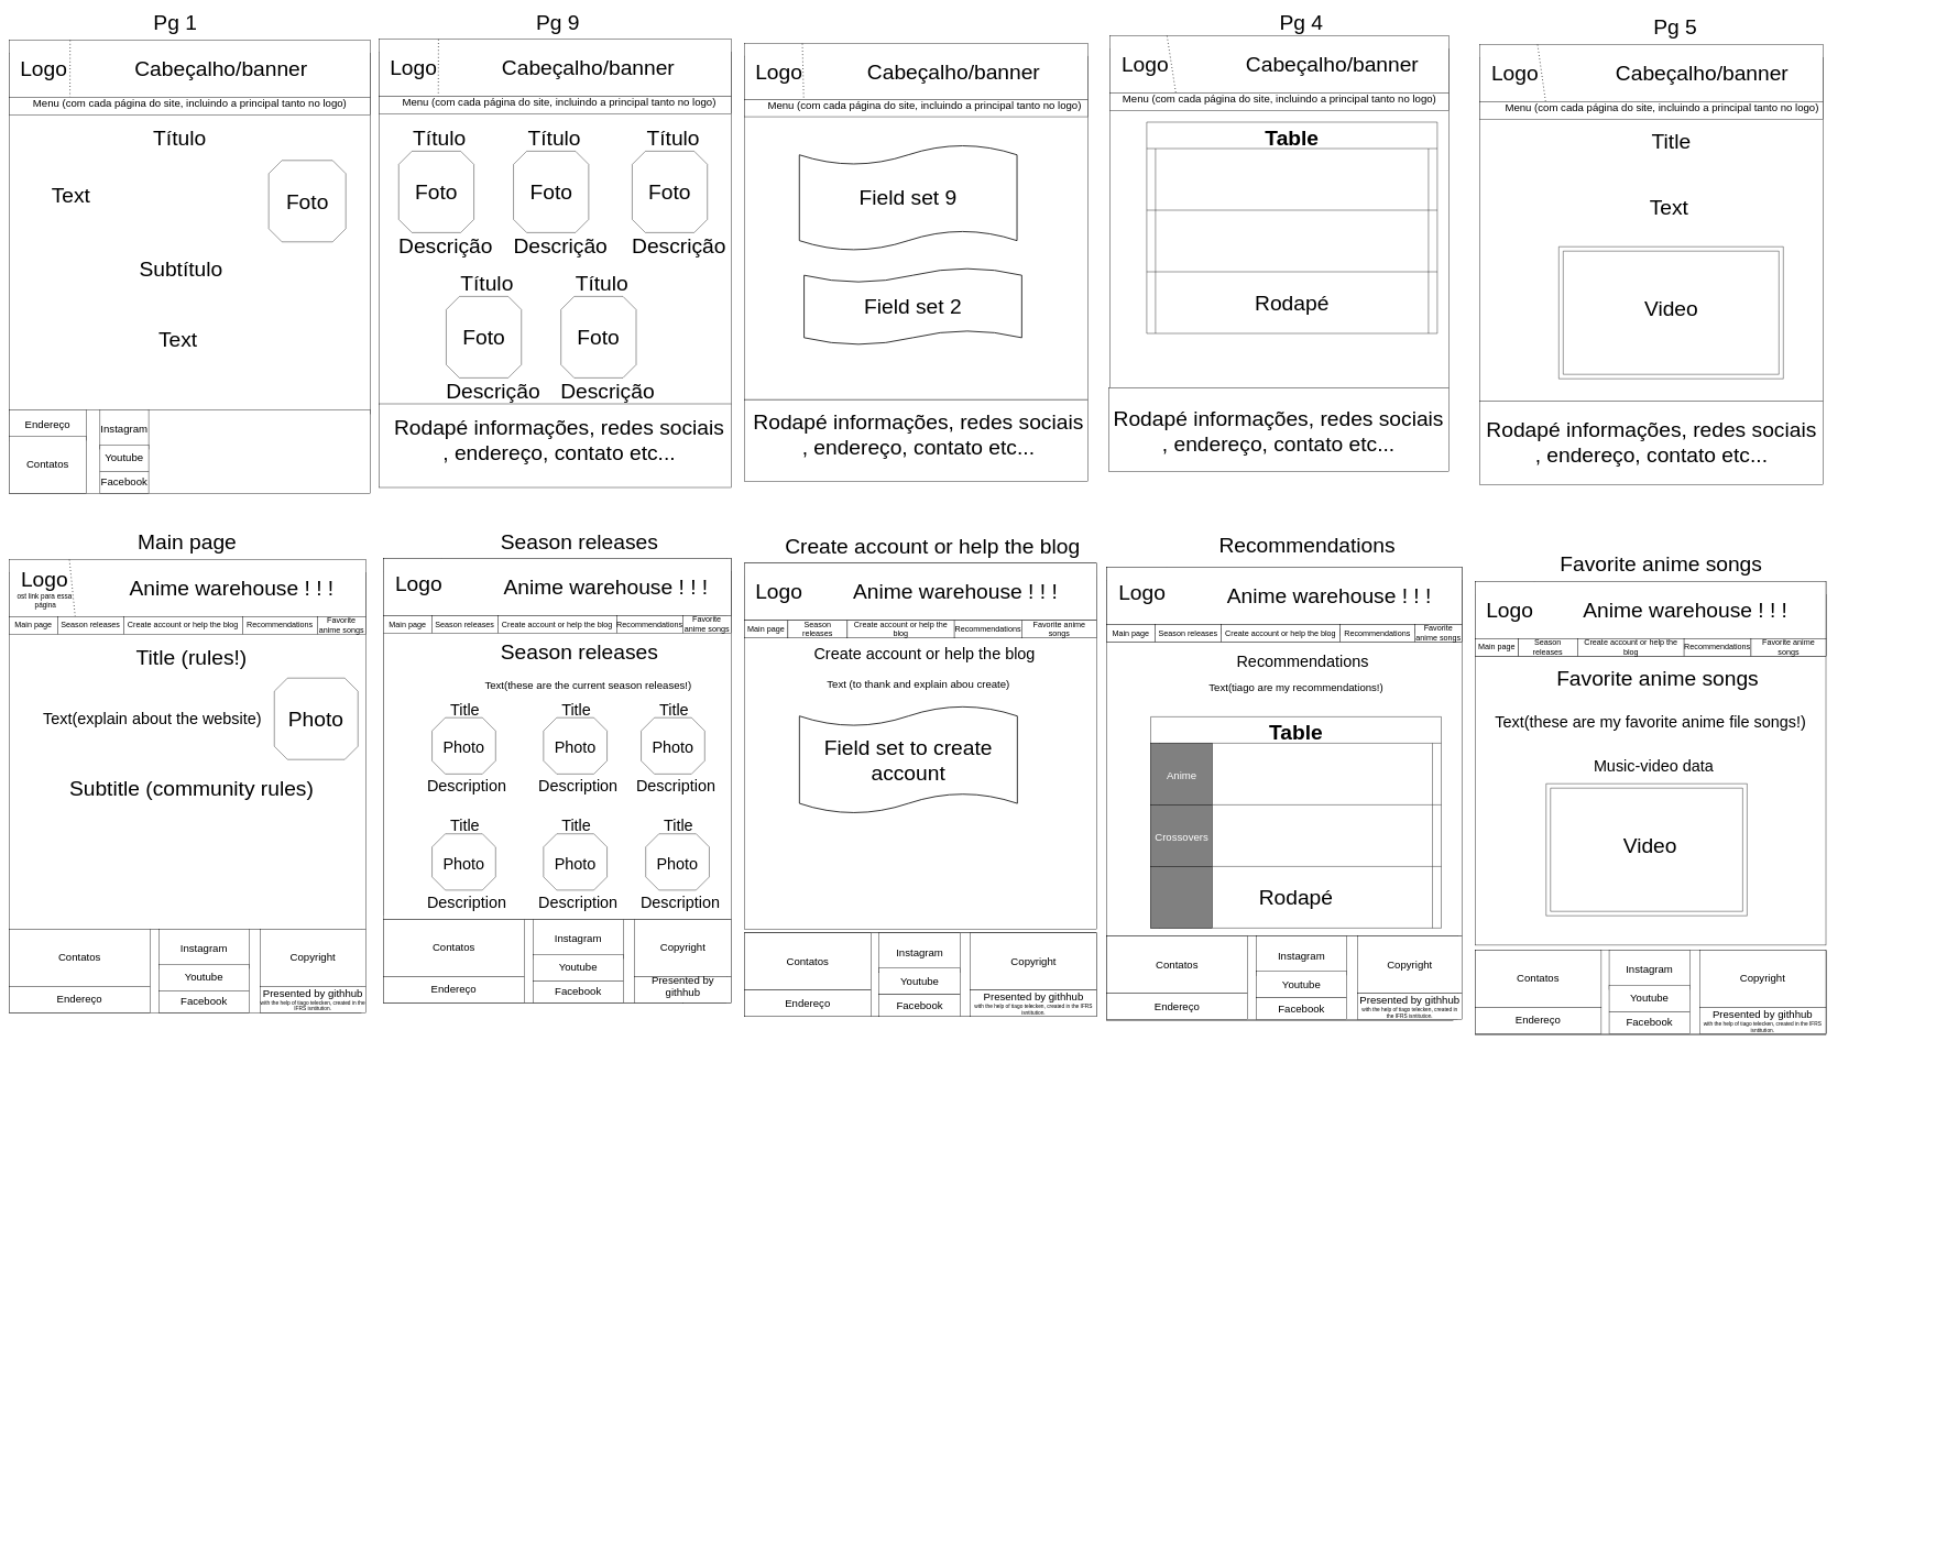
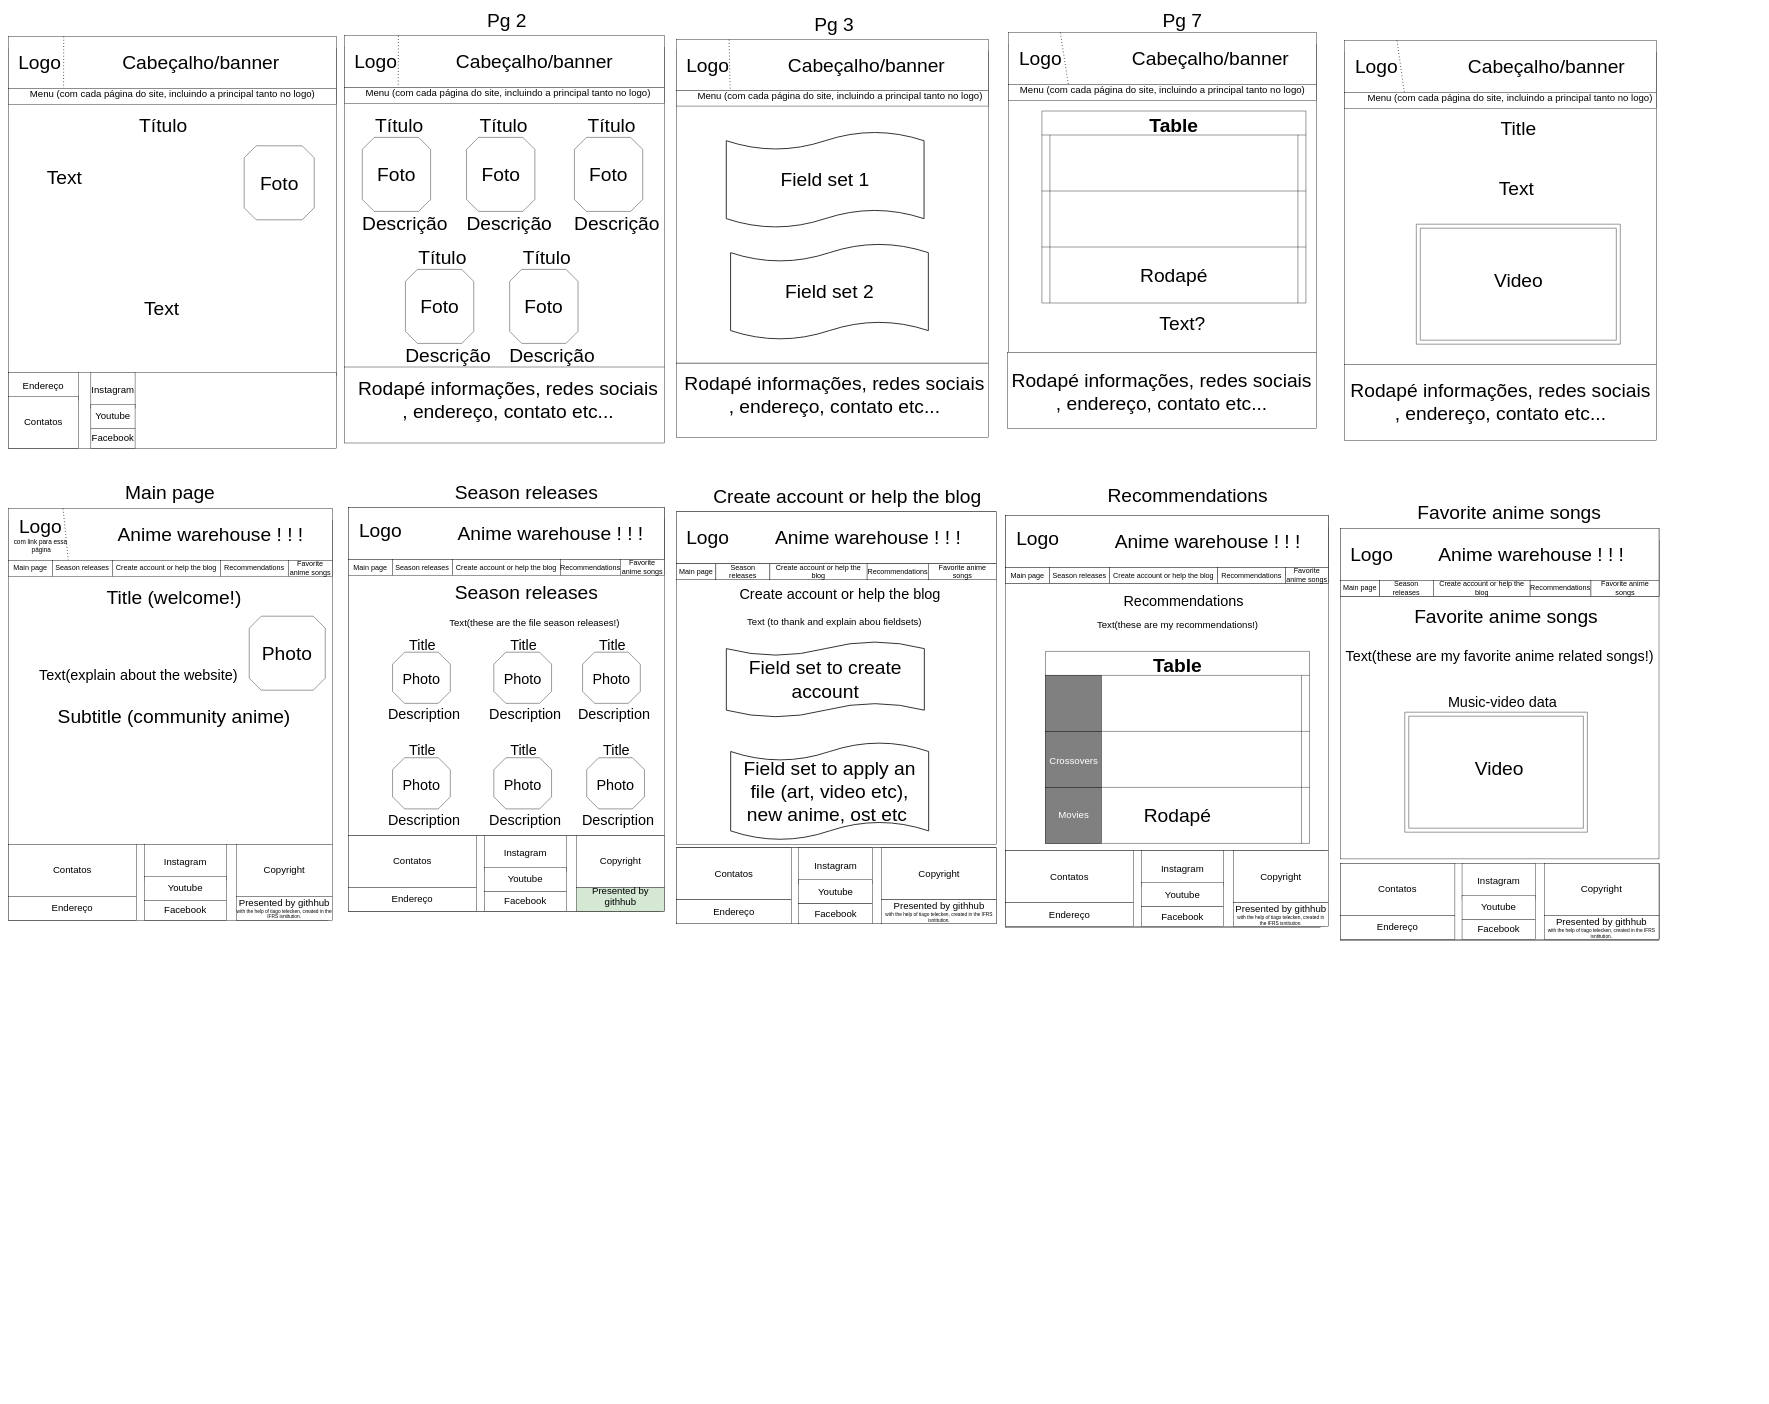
- <mxCell id="80" value="&lt;div&gt;Pg 1&lt;/div&gt;" style="text;html=1;align=center;verticalAlign=middle;resizable=0;points=[];autosize=1;strokeColor=none;fillColor=none;fontSize=48;" parent="58" vertex="1"><mxGeometry x="321.551" width="110" height="60" as="geometry" /></mxCell>
- <mxCell id="57" value="&lt;div&gt;Pg 9&lt;br&gt;&lt;/div&gt;" style="text;html=1;align=center;verticalAlign=middle;resizable=0;points=[];autosize=1;strokeColor=none;fillColor=none;fontSize=48;" parent="26" vertex="1"><mxGeometry x="350.562" width="110" height="60" as="geometry" /></mxCell>
+ <mxCell id="57" value="&lt;div&gt;Pg 2&lt;br&gt;&lt;/div&gt;" style="text;html=1;align=center;verticalAlign=middle;resizable=0;points=[];autosize=1;strokeColor=none;fillColor=none;fontSize=48;" parent="26" vertex="1"><mxGeometry x="350.562" width="110" height="60" as="geometry" /></mxCell>
- <mxCell id="81" value="&lt;div&gt;Pg 4&lt;/div&gt;" style="text;html=1;align=center;verticalAlign=middle;resizable=0;points=[];autosize=1;strokeColor=none;fillColor=none;fontSize=48;" parent="1" vertex="1"><mxGeometry x="2900" width="110" height="60" as="geometry" y="20" /></mxCell>
+ <mxCell id="81" value="&lt;div&gt;Pg 7&lt;/div&gt;" style="text;html=1;align=center;verticalAlign=middle;resizable=0;points=[];autosize=1;strokeColor=none;fillColor=none;fontSize=48;" parent="1" vertex="1"><mxGeometry x="2900" width="110" height="60" as="geometry" y="20" /></mxCell>
+ <mxCell id="111" value="&lt;div&gt;Pg 3&lt;span style=&quot;white-space: pre&quot;&gt;&#09;&lt;/span&gt;&lt;/div&gt;" style="text;html=1;align=center;verticalAlign=middle;resizable=0;points=[];autosize=1;strokeColor=none;fillColor=none;fontSize=48;" parent="98" vertex="1"><mxGeometry x="337.978" width="120" height="60" as="geometry" /></mxCell>
- <mxCell id="97" value="&lt;div&gt;Pg 5&lt;/div&gt;" style="text;html=1;align=center;verticalAlign=middle;resizable=0;points=[];autosize=1;strokeColor=none;fillColor=none;fontSize=48;" parent="82" vertex="1"><mxGeometry x="389" width="110" height="60" as="geometry" /></mxCell>
- <mxCell id="109" value="Field set 9" style="shape=tape;whiteSpace=wrap;html=1;strokeWidth=2;size=0.19;fontSize=48;" parent="99" vertex="1"><mxGeometry x="124.944" y="230.723" width="494.382" height="240.541" as="geometry" /></mxCell>
+ <mxCell id="109" value="Field set 1" style="shape=tape;whiteSpace=wrap;html=1;strokeWidth=2;size=0.19;fontSize=48;" parent="99" vertex="1"><mxGeometry x="124.944" y="230.723" width="494.382" height="240.541" as="geometry" /></mxCell>
- <mxCell id="73" value="&lt;div&gt;Subtítulo&lt;/div&gt;" style="text;html=1;align=center;verticalAlign=middle;resizable=0;points=[];autosize=1;strokeColor=none;fillColor=none;fontSize=48;" parent="59" vertex="1"><mxGeometry x="284.697" y="490" width="210" height="60" as="geometry" /></mxCell>
- <mxCell id="110" value="Field set 2" style="shape=tape;whiteSpace=wrap;html=1;strokeWidth=2;size=0.19;fontSize=48;" parent="99" vertex="1"><mxGeometry x="135.73" y="510.537" width="494.382" height="175" as="geometry" /></mxCell>
+ <mxCell id="110" value="Field set 2" style="shape=tape;whiteSpace=wrap;html=1;strokeWidth=2;size=0.19;fontSize=48;" parent="99" vertex="1"><mxGeometry x="135.73" y="510.537" width="494.382" height="240.541" as="geometry" /></mxCell>
+ <mxCell id="25" value="Text?" style="text;html=1;align=center;verticalAlign=middle;resizable=0;points=[];autosize=1;strokeColor=none;fillColor=none;fontSize=48;" parent="2" vertex="1"><mxGeometry x="370" y="697" width="130" height="60" as="geometry" /></mxCell>
- <mxCell id="241" value="&lt;div&gt;&lt;font style=&quot;font-size: 48px&quot;&gt;Logo&lt;/font&gt;&lt;/div&gt;&lt;div&gt;&lt;font size=&quot;3&quot;&gt;ost link para essa&lt;/font&gt;&lt;/div&gt;&lt;div&gt;&lt;font size=&quot;3&quot;&gt;&amp;nbsp;página&lt;/font&gt;&lt;/div&gt;" style="text;html=1;align=center;verticalAlign=middle;resizable=0;points=[];autosize=1;strokeColor=none;fillColor=none;" parent="238" vertex="1"><mxGeometry x="5" y="35" width="150" height="60" as="geometry" /></mxCell>
+ <mxCell id="241" value="&lt;div&gt;&lt;font style=&quot;font-size: 48px&quot;&gt;Logo&lt;/font&gt;&lt;/div&gt;&lt;div&gt;&lt;font size=&quot;3&quot;&gt;com link para essa&lt;/font&gt;&lt;/div&gt;&lt;div&gt;&lt;font size=&quot;3&quot;&gt;&amp;nbsp;página&lt;/font&gt;&lt;/div&gt;" style="text;html=1;align=center;verticalAlign=middle;resizable=0;points=[];autosize=1;strokeColor=none;fillColor=none;" parent="238" vertex="1"><mxGeometry x="5" y="35" width="150" height="60" as="geometry" /></mxCell>
- <mxCell id="247" value="Title (rules!)" style="text;html=1;align=center;verticalAlign=middle;resizable=0;points=[];autosize=1;strokeColor=none;fillColor=none;fontSize=48;" parent="238" vertex="1"><mxGeometry x="239" y="194" width="350" height="60" as="geometry" /></mxCell>
+ <mxCell id="247" value="Title (welcome!)" style="text;html=1;align=center;verticalAlign=middle;resizable=0;points=[];autosize=1;strokeColor=none;fillColor=none;fontSize=48;" parent="238" vertex="1"><mxGeometry x="239" y="194" width="350" height="60" as="geometry" /></mxCell>
- <mxCell id="227" value="&lt;font style=&quot;font-size: 24px&quot;&gt;Text (to thank and explain abou create)&lt;/font&gt;" style="text;html=1;align=center;verticalAlign=middle;resizable=0;points=[];autosize=1;strokeColor=none;fillColor=none;fontSize=36;" parent="206" vertex="1"><mxGeometry x="170.1" y="246" width="450" height="50" as="geometry" /></mxCell>
+ <mxCell id="227" value="&lt;font style=&quot;font-size: 24px&quot;&gt;Text (to thank and explain abou fieldsets)&lt;/font&gt;" style="text;html=1;align=center;verticalAlign=middle;resizable=0;points=[];autosize=1;strokeColor=none;fillColor=none;fontSize=36;" parent="206" vertex="1"><mxGeometry x="170.1" y="246" width="450" height="50" as="geometry" /></mxCell>
- <mxCell id="315" value="Text(these are the current season releases!)" style="text;html=1;align=center;verticalAlign=middle;resizable=0;points=[];autosize=1;strokeColor=none;fillColor=none;fontSize=24;" parent="1" vertex="1"><mxGeometry x="1090" y="1541" width="490" height="30" as="geometry" /></mxCell>
+ <mxCell id="315" value="Text(these are the file season releases!)" style="text;html=1;align=center;verticalAlign=middle;resizable=0;points=[];autosize=1;strokeColor=none;fillColor=none;fontSize=24;" parent="1" vertex="1"><mxGeometry x="1090" y="1541" width="490" height="30" as="geometry" /></mxCell>
- <mxCell id="150" value="&lt;div&gt;Text(tiago are my recommendations!)&lt;/div&gt;" style="text;html=1;align=center;verticalAlign=middle;resizable=0;points=[];autosize=1;strokeColor=none;fillColor=none;fontSize=24;fontColor=#000000;" parent="112" vertex="1"><mxGeometry x="-317" y="-12" width="420" height="30" as="geometry" /></mxCell>
+ <mxCell id="150" value="&lt;div&gt;Text(these are my recommendations!)&lt;/div&gt;" style="text;html=1;align=center;verticalAlign=middle;resizable=0;points=[];autosize=1;strokeColor=none;fillColor=none;fontSize=24;fontColor=#000000;" parent="112" vertex="1"><mxGeometry x="-317" y="-12" width="420" height="30" as="geometry" /></mxCell>
- <mxCell id="246" value="&lt;font style=&quot;font-size: 36px&quot;&gt;Text(explain about the website)&lt;/font&gt;" style="text;html=1;align=center;verticalAlign=middle;resizable=0;points=[];autosize=1;strokeColor=none;fillColor=none;fontSize=48;" parent="238" vertex="1"><mxGeometry x="70" y="323.5" width="510" height="70" as="geometry" /></mxCell>
+ <mxCell id="246" value="&lt;font style=&quot;font-size: 36px&quot;&gt;Text(explain about the website)&lt;/font&gt;" style="text;html=1;align=center;verticalAlign=middle;resizable=0;points=[];autosize=1;strokeColor=none;fillColor=none;fontSize=48;" parent="238" vertex="1"><mxGeometry x="70" y="378.5" width="510" height="70" as="geometry" /></mxCell>
- <mxCell id="171" value="&lt;font style=&quot;font-size: 36px&quot;&gt;Text(these are my favorite anime file songs!)&lt;/font&gt;" style="text;html=1;align=center;verticalAlign=middle;resizable=0;points=[];autosize=1;strokeColor=none;fillColor=none;fontSize=48;" parent="160" vertex="1"><mxGeometry x="3.382" y="320" width="790" height="70" as="geometry" /></mxCell>
+ <mxCell id="171" value="&lt;font style=&quot;font-size: 36px&quot;&gt;Text(these are my favorite anime related songs!)&lt;/font&gt;" style="text;html=1;align=center;verticalAlign=middle;resizable=0;points=[];autosize=1;strokeColor=none;fillColor=none;fontSize=48;" parent="160" vertex="1"><mxGeometry x="3.382" y="320" width="790" height="70" as="geometry" /></mxCell>
- <mxCell id="215" value="Field set to create account" style="shape=tape;whiteSpace=wrap;html=1;strokeWidth=2;size=0.19;fontSize=48;" parent="206" vertex="1"><mxGeometry x="125.1" y="324" width="495" height="245" as="geometry" /></mxCell>
+ <mxCell id="215" value="Field set to create account" style="shape=tape;whiteSpace=wrap;html=1;strokeWidth=2;size=0.19;fontSize=48;" parent="206" vertex="1"><mxGeometry x="125.1" y="324" width="495" height="190" as="geometry" /></mxCell>
- <mxCell id="182" value="Music-video data" style="text;html=1;align=center;verticalAlign=middle;resizable=0;points=[];autosize=1;strokeColor=none;fillColor=none;fontSize=36;fontColor=#000000;" parent="160" vertex="1"><mxGeometry x="259.619" y="435" width="290" height="50" as="geometry" /></mxCell>
+ <mxCell id="182" value="Music-video data" style="text;html=1;align=center;verticalAlign=middle;resizable=0;points=[];autosize=1;strokeColor=none;fillColor=none;fontSize=36;fontColor=#000000;" parent="160" vertex="1"><mxGeometry x="259.619" y="450" width="290" height="50" as="geometry" /></mxCell>
- <mxCell id="147" value="&lt;font color=&quot;#ffffff&quot;&gt;&lt;span style=&quot;font-size: 24px&quot;&gt;Anime&lt;/span&gt;&lt;/font&gt;" style="text;html=1;align=center;verticalAlign=middle;resizable=0;points=[];autosize=1;strokeColor=none;fillColor=none;fontSize=36;" parent="112" vertex="1"><mxGeometry x="-407" y="173" width="80" height="50" as="geometry" /></mxCell>
- <mxCell id="248" value="&lt;div&gt;Subtitle (community rules)&lt;/div&gt;" style="text;html=1;align=center;verticalAlign=middle;resizable=0;points=[];autosize=1;strokeColor=none;fillColor=none;fontSize=48;" parent="238" vertex="1"><mxGeometry x="129" y="490" width="570" height="60" as="geometry" /></mxCell>
+ <mxCell id="248" value="&lt;div&gt;Subtitle (community anime)&lt;/div&gt;" style="text;html=1;align=center;verticalAlign=middle;resizable=0;points=[];autosize=1;strokeColor=none;fillColor=none;fontSize=48;" parent="238" vertex="1"><mxGeometry x="129" y="490" width="570" height="60" as="geometry" /></mxCell>
+ <mxCell id="216" value="Field set to apply an file (art, video etc), new anime, ost etc&amp;nbsp;" style="shape=tape;whiteSpace=wrap;html=1;strokeWidth=2;size=0.19;fontSize=48;" parent="206" vertex="1"><mxGeometry x="135.9" y="576" width="495" height="245" as="geometry" /></mxCell>
+ <mxCell id="149" value="&lt;font color=&quot;#ffffff&quot;&gt;&lt;span style=&quot;font-size: 24px&quot;&gt;Movies&lt;/span&gt;&lt;/font&gt;" style="text;html=1;align=center;verticalAlign=middle;resizable=0;points=[];autosize=1;strokeColor=none;fillColor=none;fontSize=36;" parent="112" vertex="1"><mxGeometry x="-412" y="448" width="90" height="50" as="geometry" /></mxCell>
- <mxCell id="204" value="&lt;font&gt;&lt;font style=&quot;font-size: 24px&quot;&gt;Presented by githhub&lt;br&gt;&lt;/font&gt;.&lt;br&gt;&lt;/font&gt;" style="whiteSpace=wrap;html=1;" parent="193" vertex="1"><mxGeometry x="389" y="661" width="221" height="60" as="geometry" /></mxCell>
+ <mxCell id="204" value="&lt;font&gt;&lt;font style=&quot;font-size: 24px&quot;&gt;Presented by githhub&lt;br&gt;&lt;/font&gt;.&lt;br&gt;&lt;/font&gt;" style="whiteSpace=wrap;html=1;fillColor=#d5e8d4;" parent="193" vertex="1"><mxGeometry x="389" y="661" width="221" height="60" as="geometry" /></mxCell>
